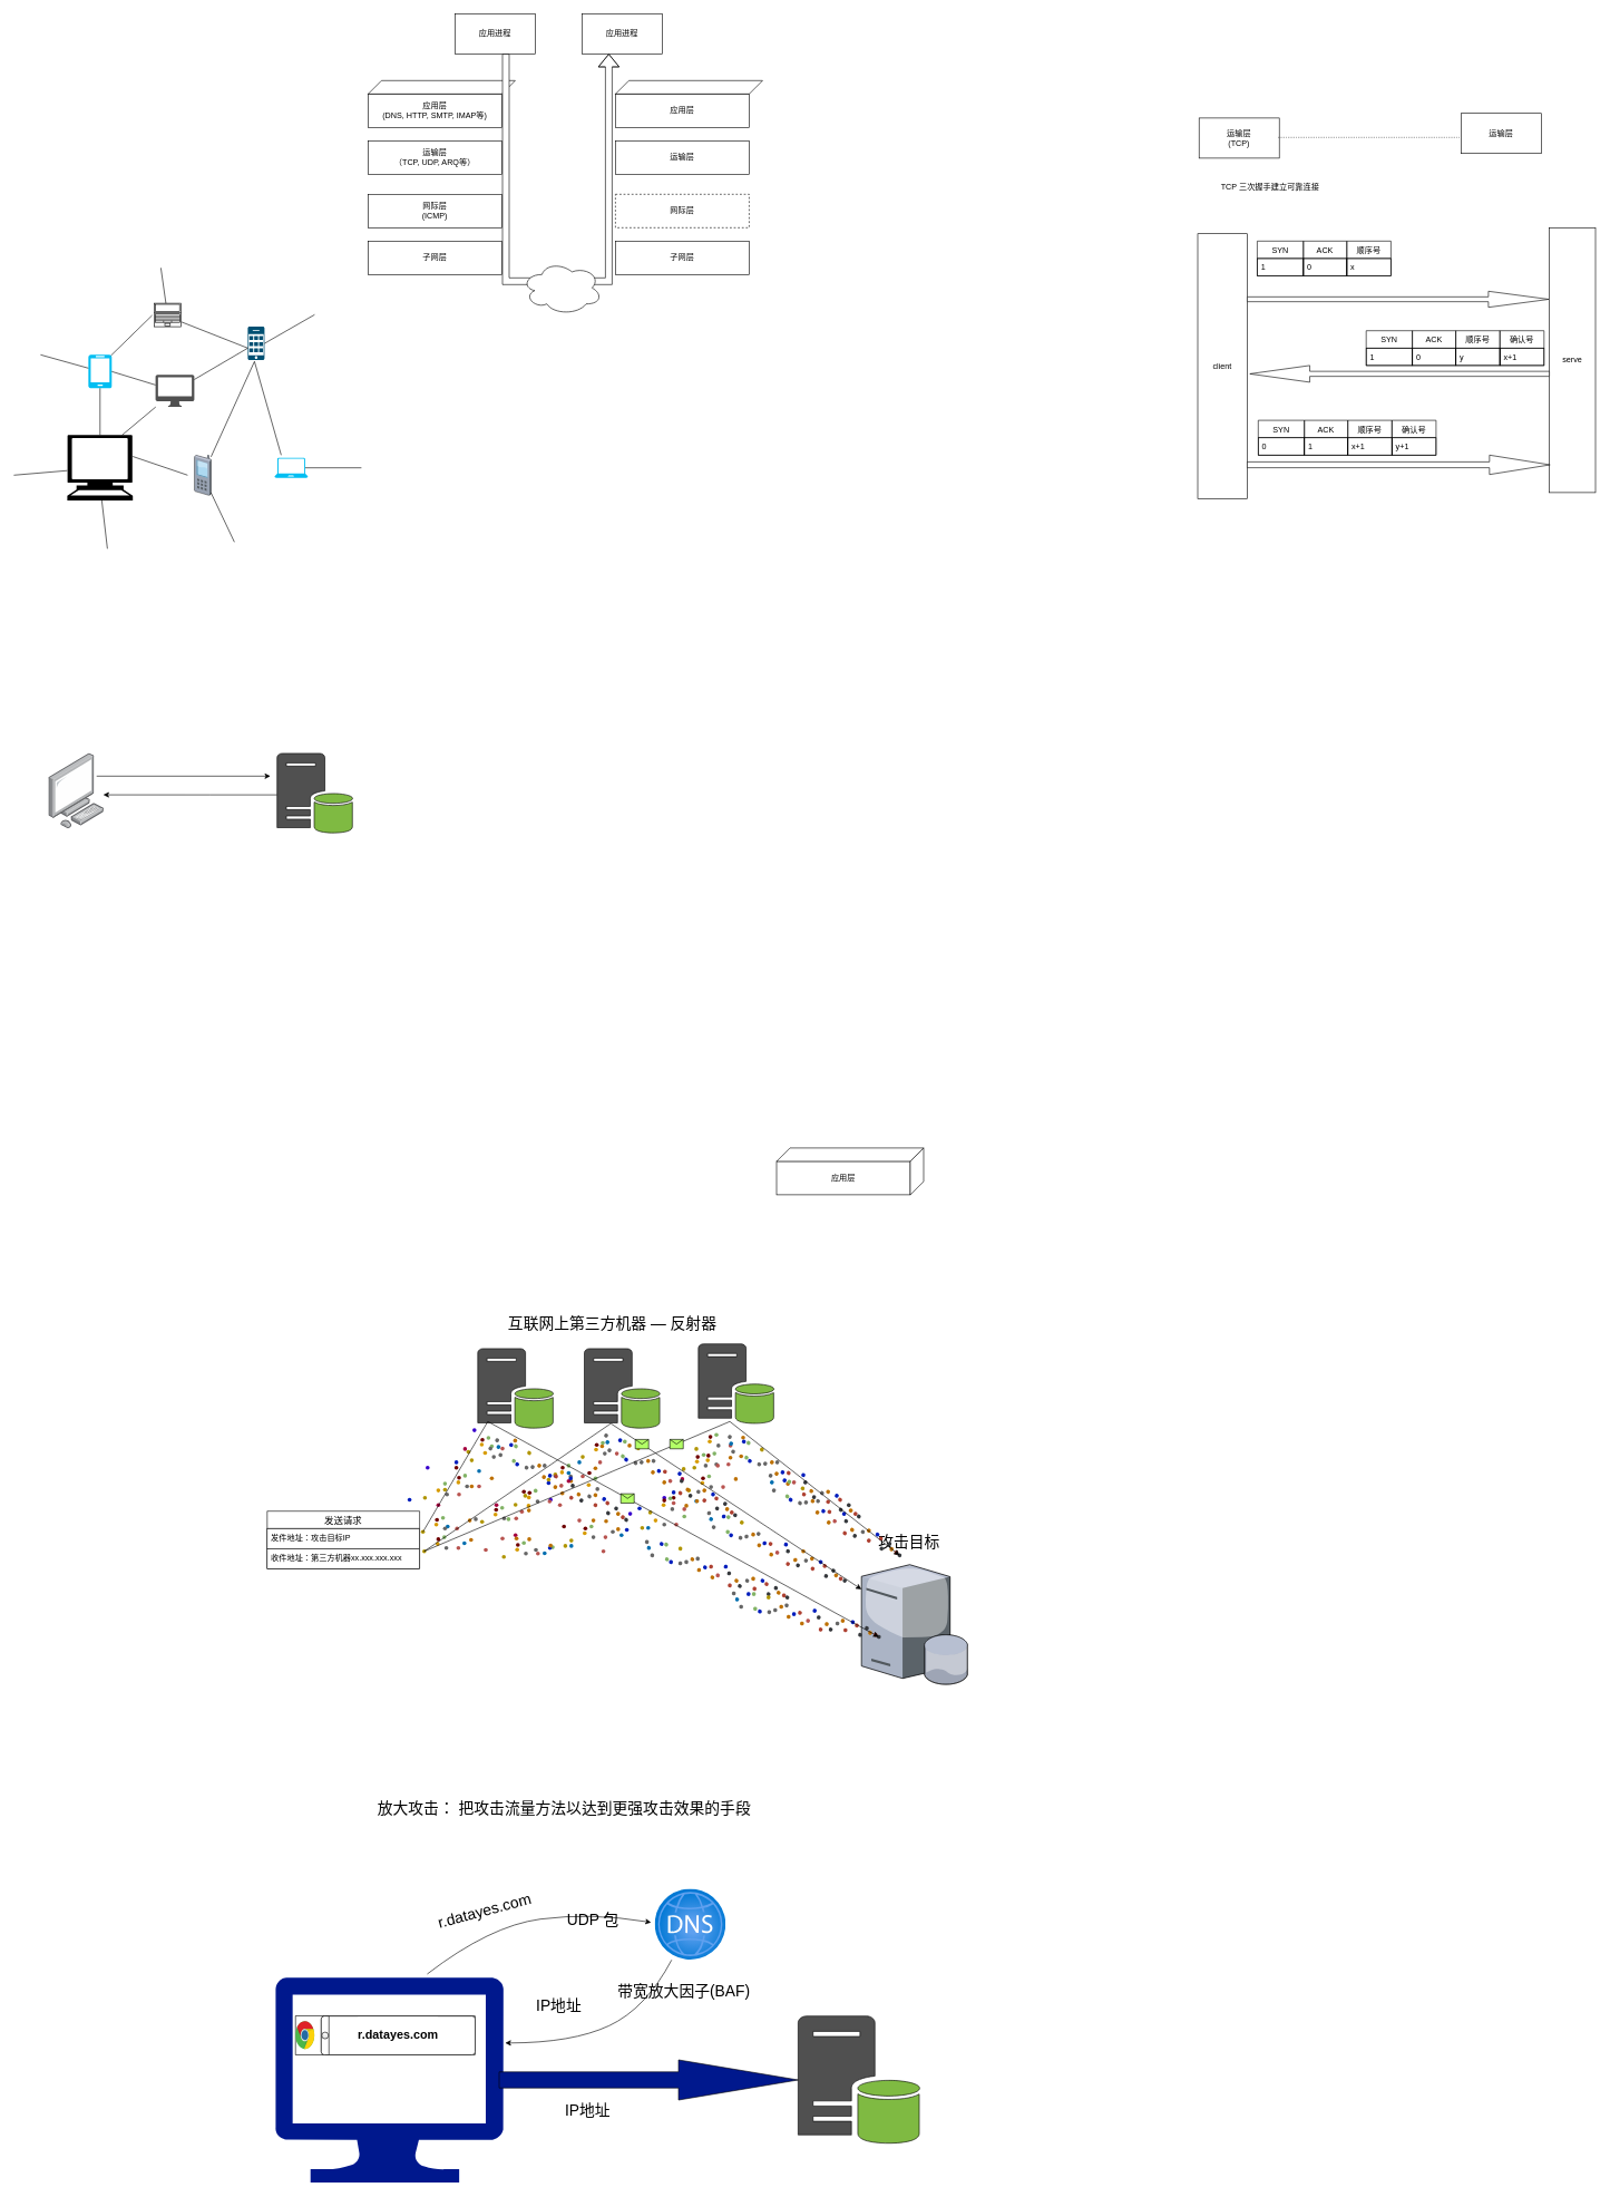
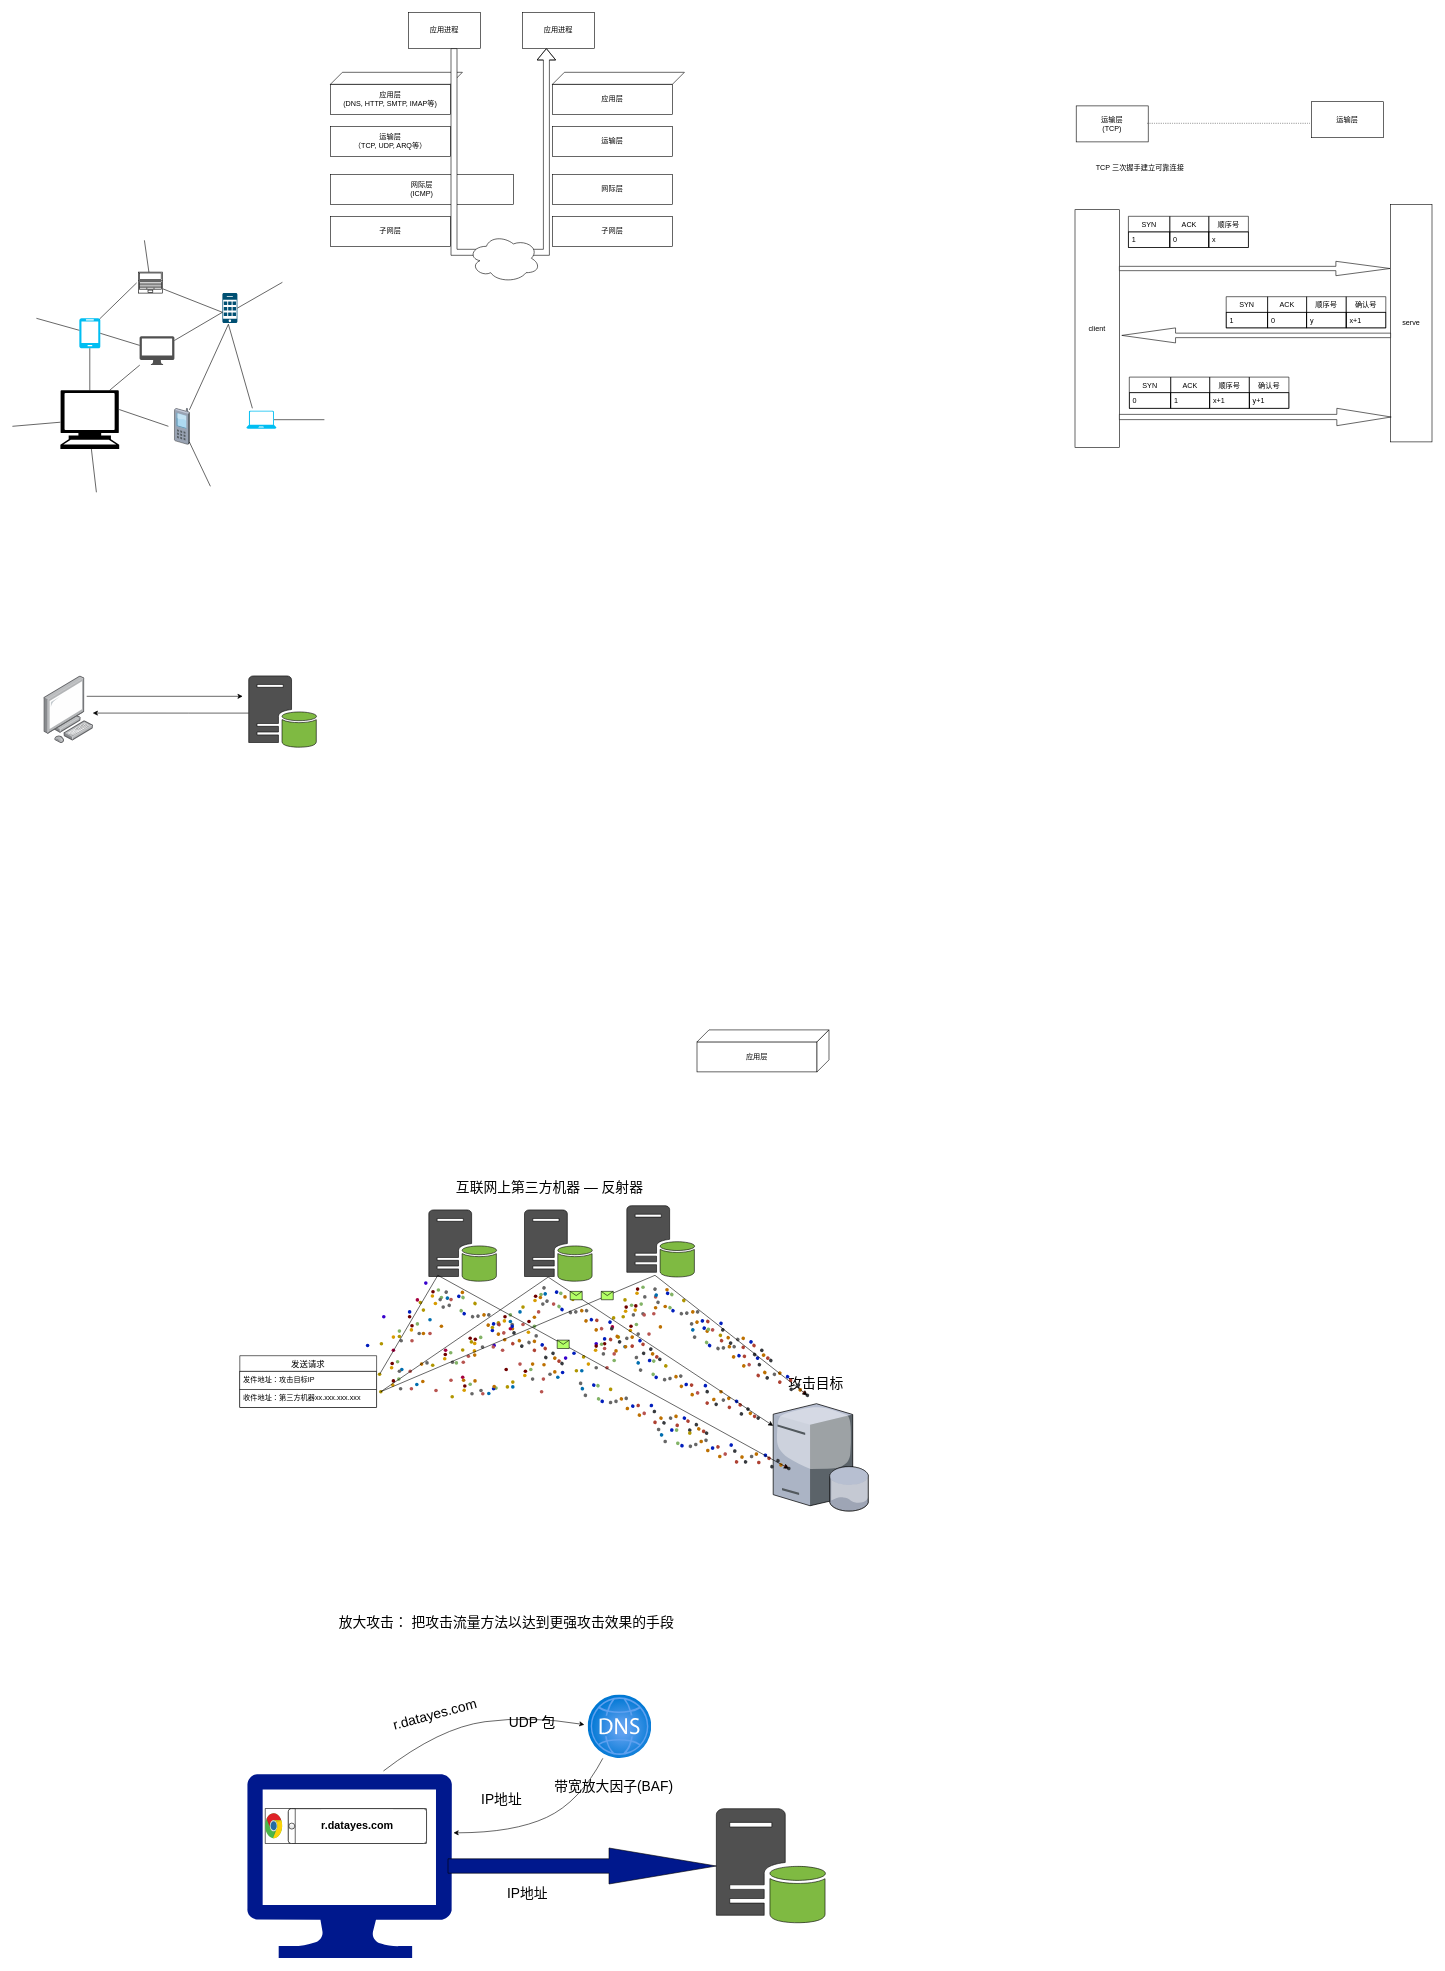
- <mxCell id="5" value="网际层&lt;br&gt;(ICMP)" style="rounded=0;whiteSpace=wrap;html=1;fillColor=default;strokeColor=default;fontColor=default;" vertex="1" parent="1"><mxGeometry x="550" y="290" width="200" height="50" as="geometry" /></mxCell>
+ <mxCell id="5" value="网际层&lt;br&gt;(ICMP)" style="rounded=0;whiteSpace=wrap;html=1;fillColor=default;strokeColor=default;fontColor=default;" vertex="1" parent="1"><mxGeometry x="550" y="290" width="305" height="50" as="geometry" /></mxCell>
- <mxCell id="10" value="网际层" style="rounded=0;whiteSpace=wrap;html=1;fillColor=default;strokeColor=default;fontColor=default;dashed=1;" vertex="1" parent="1"><mxGeometry x="920" y="290" width="200" height="50" as="geometry" /></mxCell>
+ <mxCell id="10" value="网际层" style="rounded=0;whiteSpace=wrap;html=1;fillColor=default;strokeColor=default;fontColor=default;" vertex="1" parent="1"><mxGeometry x="920" y="290" width="200" height="50" as="geometry" /></mxCell>
